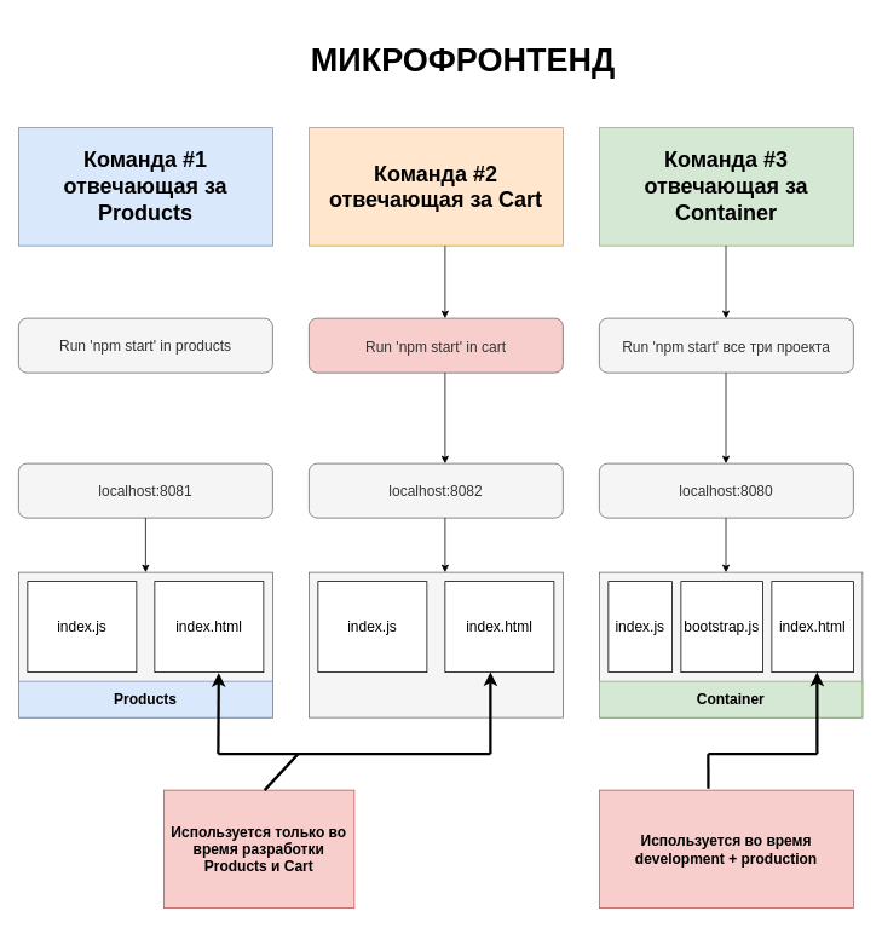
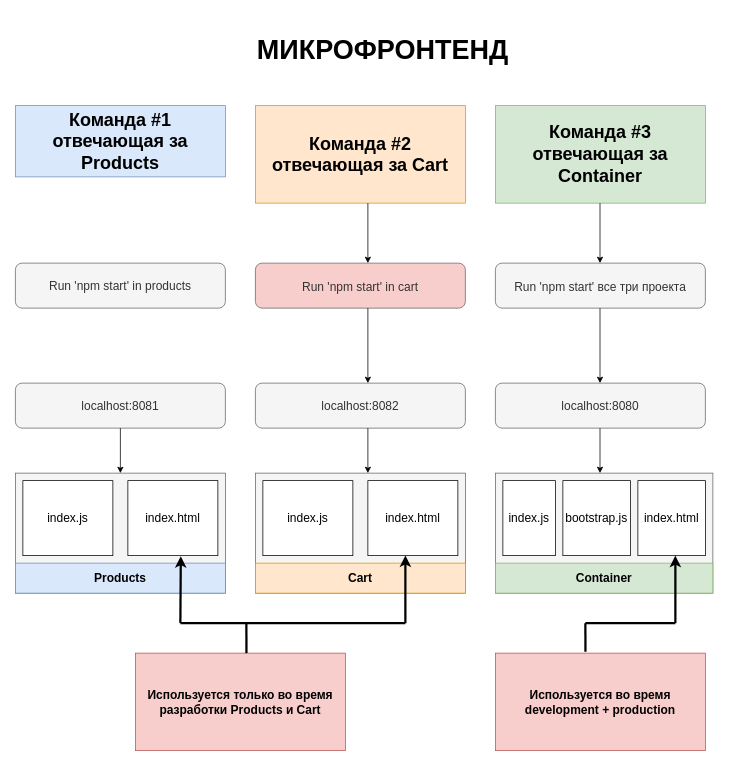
- <mxCell id="2" value="Команда #1 отвечающая за Products" style="rounded=0;whiteSpace=wrap;html=1;fillColor=#dae8fc;strokeColor=#6c8ebf;fontSize=24;fontStyle=1" vertex="1" parent="1"><mxGeometry x="20" y="140" width="280" height="130" as="geometry" /></mxCell>
+ <mxCell id="2" value="Команда #1 отвечающая за Products" style="rounded=0;whiteSpace=wrap;html=1;fillColor=#dae8fc;strokeColor=#6c8ebf;fontSize=24;fontStyle=1" vertex="1" parent="1"><mxGeometry x="20" y="140" width="280" height="95" as="geometry" /></mxCell>
+ <mxCell id="19" value="Cart" style="rounded=0;whiteSpace=wrap;html=1;fontSize=16;fillColor=#ffe6cc;strokeColor=#d79b00;fontStyle=1" vertex="1" parent="1"><mxGeometry x="340" y="750" width="280" height="40" as="geometry" /></mxCell>
- <mxCell id="31" value="Используется только во время разработки Products и Cart" style="rounded=0;whiteSpace=wrap;html=1;fillColor=#f8cecc;strokeColor=#b85450;fontSize=16;fontStyle=1" vertex="1" parent="1"><mxGeometry x="180" y="870" width="210" height="130" as="geometry" /></mxCell>
+ <mxCell id="31" value="Используется только во время разработки Products и Cart" style="rounded=0;whiteSpace=wrap;html=1;fillColor=#f8cecc;strokeColor=#b85450;fontSize=16;fontStyle=1" vertex="1" parent="1"><mxGeometry x="180" y="870" width="280" height="130" as="geometry" /></mxCell>
